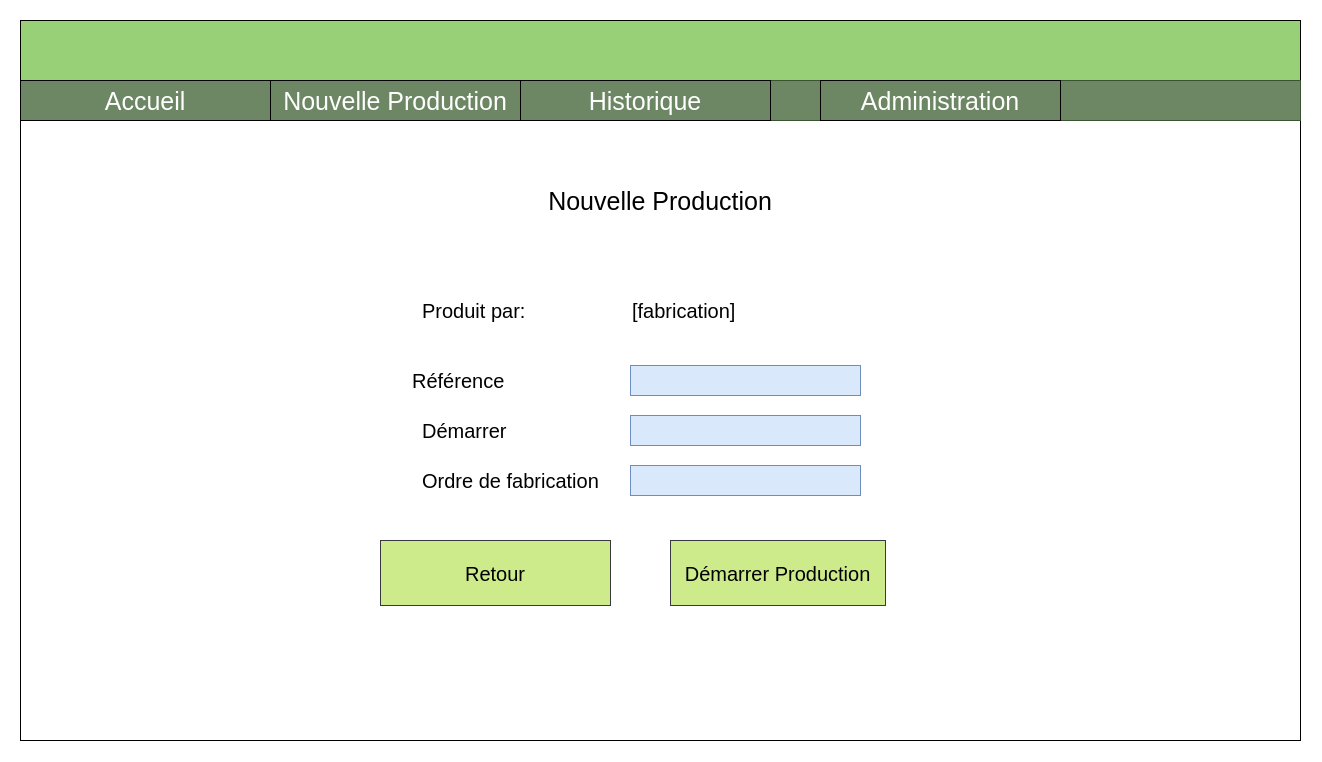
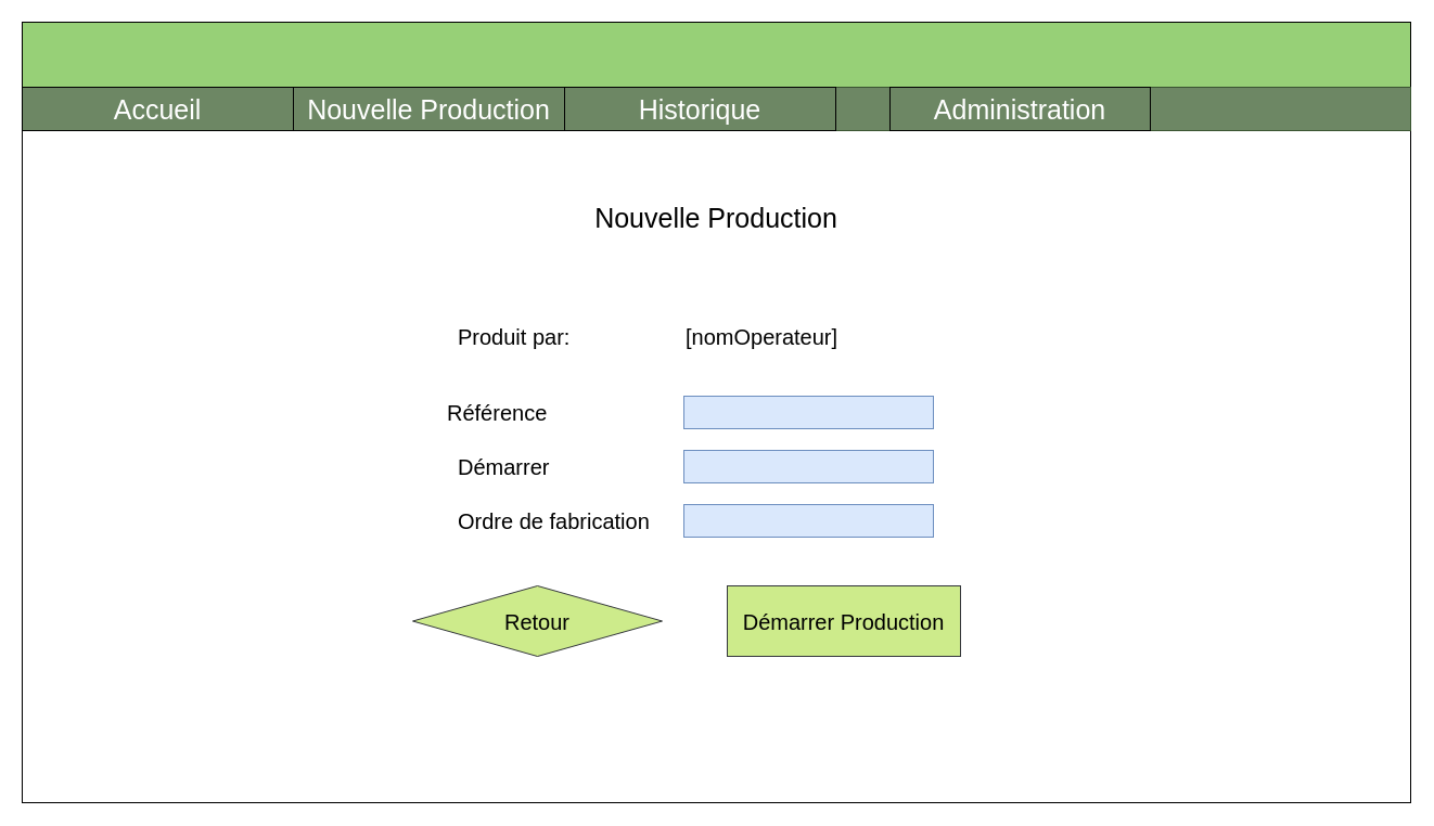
- <mxCell id="17" value="&lt;span style=&quot;font-size: 20px&quot;&gt;[fabrication]&lt;/span&gt;" style="text;html=1;strokeColor=none;fillColor=none;align=left;verticalAlign=middle;whiteSpace=wrap;rounded=0;fontSize=20;shadow=0;comic=0;glass=0;" vertex="1" parent="1"><mxGeometry x="630" y="295" width="230" height="30" as="geometry" /></mxCell>
+ <mxCell id="17" value="&lt;span style=&quot;font-size: 20px&quot;&gt;[nomOperateur]&lt;/span&gt;" style="text;html=1;strokeColor=none;fillColor=none;align=left;verticalAlign=middle;whiteSpace=wrap;rounded=0;fontSize=20;shadow=0;comic=0;glass=0;" vertex="1" parent="1"><mxGeometry x="630" y="295" width="230" height="30" as="geometry" /></mxCell>
- <mxCell id="20" value="Retour" style="rounded=0;whiteSpace=wrap;html=1;shadow=0;glass=0;comic=0;fontSize=20;align=center;fillColor=#cdeb8b;strokeColor=#36393d;" vertex="1" parent="1"><mxGeometry x="380" y="540" width="230" height="65" as="geometry" /></mxCell>
+ <mxCell id="20" value="Retour" style="rhombus;whiteSpace=wrap;html=1;shadow=0;glass=0;comic=0;fontSize=20;align=center;fillColor=#cdeb8b;strokeColor=#36393d;" vertex="1" parent="1"><mxGeometry x="380" y="540" width="230" height="65" as="geometry" /></mxCell>
